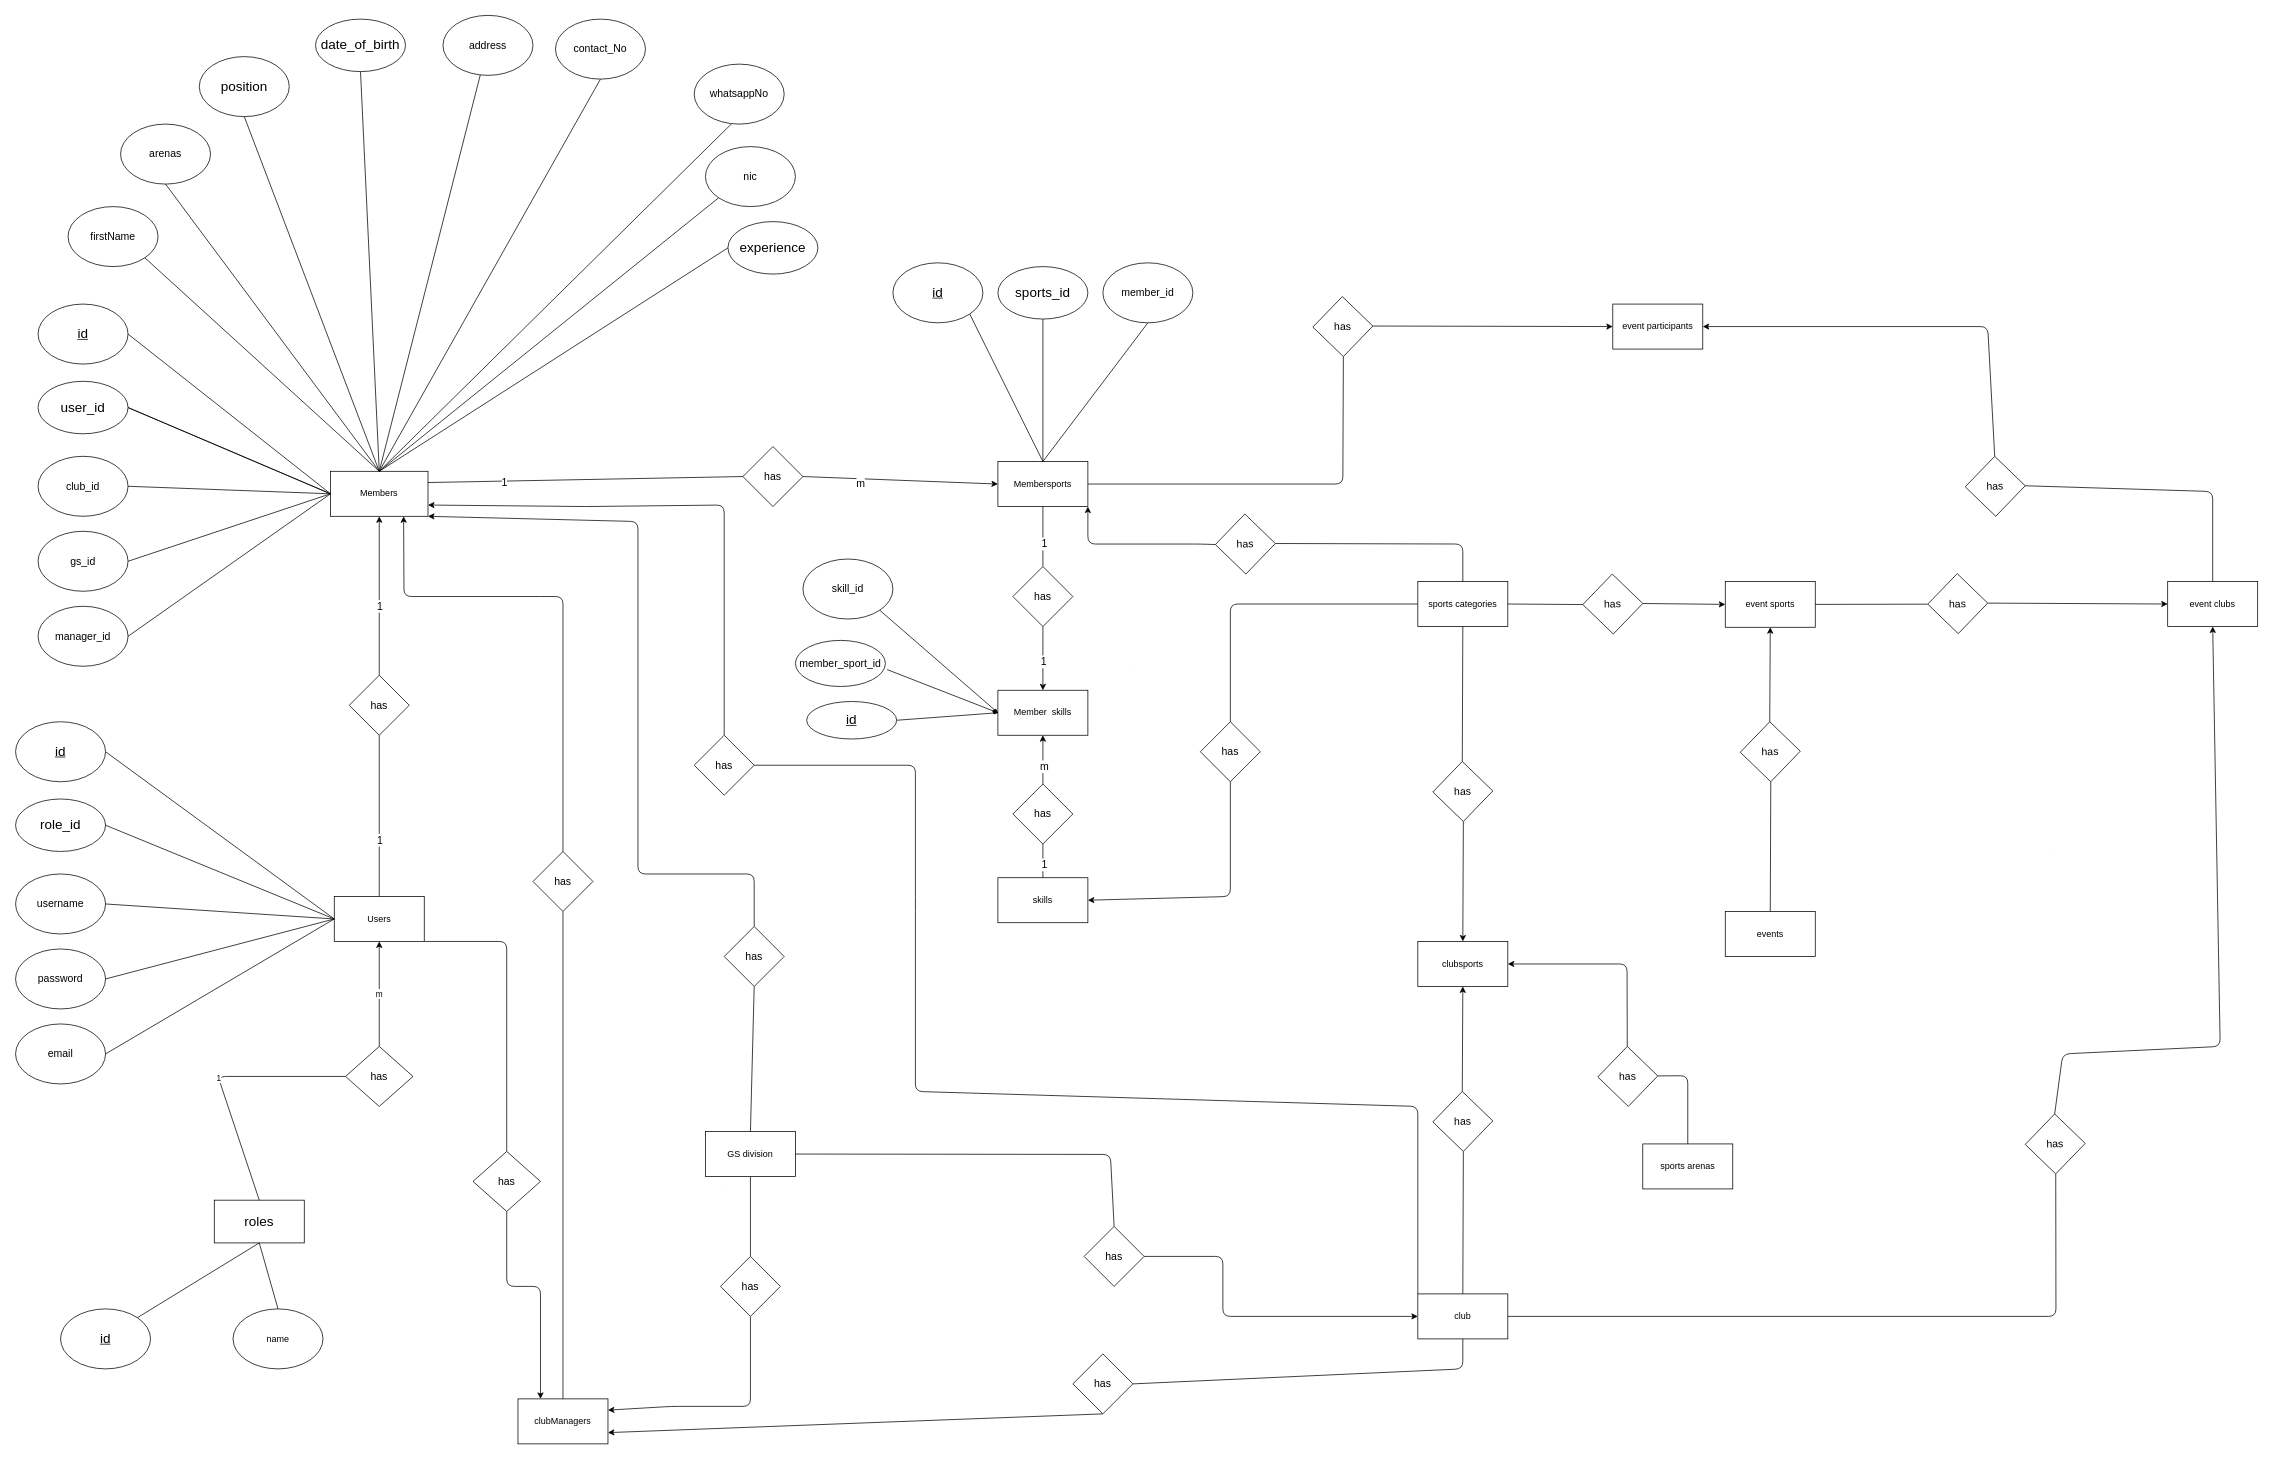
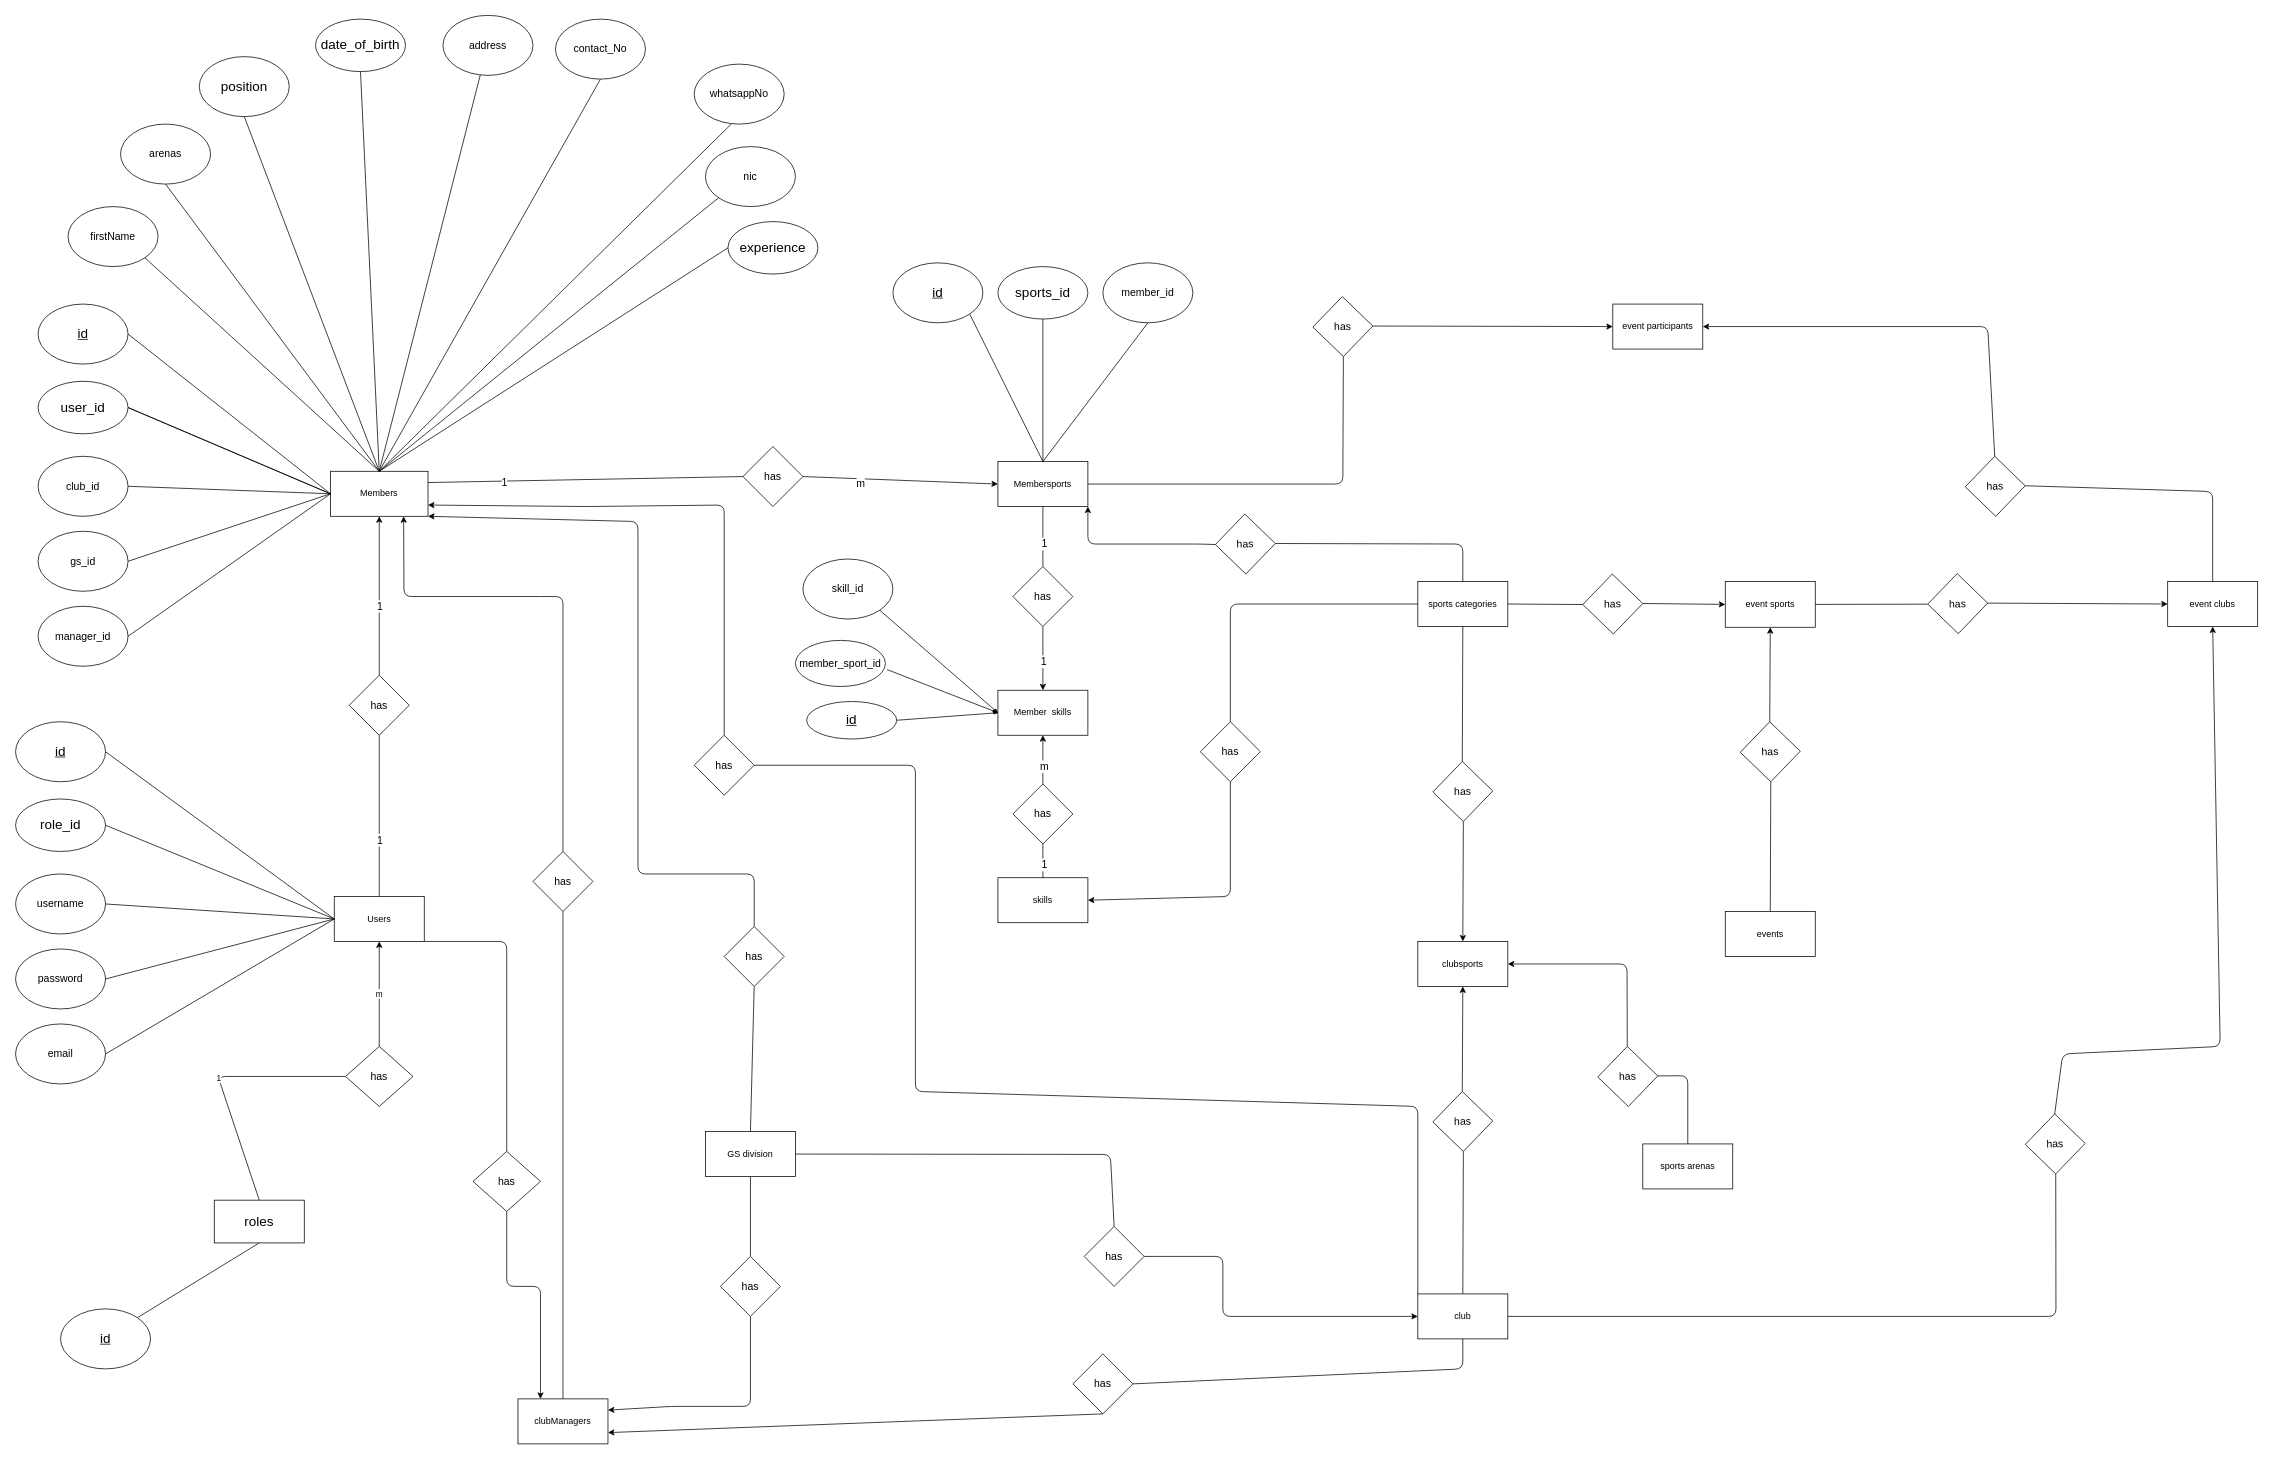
- <mxCell id="48" value="" style="endArrow=none;html=1;exitX=0.5;exitY=0;exitDx=0;exitDy=0;entryX=0.5;entryY=1;entryDx=0;entryDy=0;" edge="1" parent="1" source="47" target="43"><mxGeometry width="50" height="50" relative="1" as="geometry"><mxPoint x="490" y="1265" as="sourcePoint" /><mxPoint x="280" y="1355" as="targetPoint" /><Array as="points" /></mxGeometry></mxCell>
- <mxCell id="47" value="name" style="ellipse;whiteSpace=wrap;html=1;" vertex="1" parent="1"><mxGeometry x="310" y="1745" width="120" height="80" as="geometry" /></mxCell>
